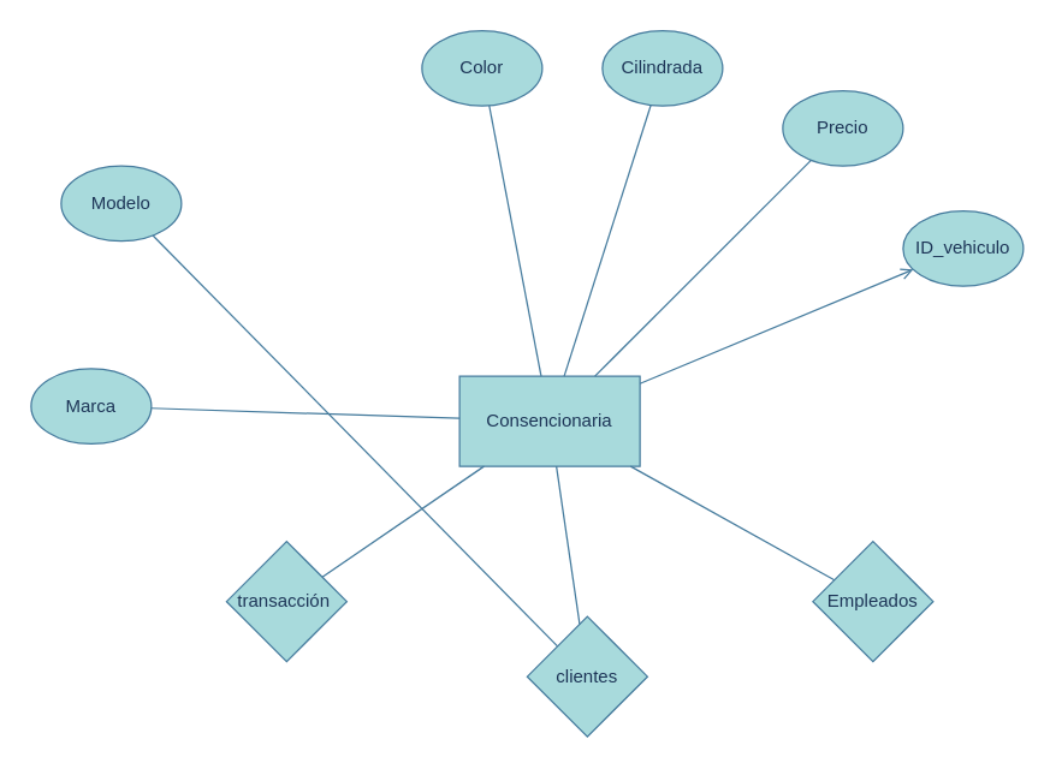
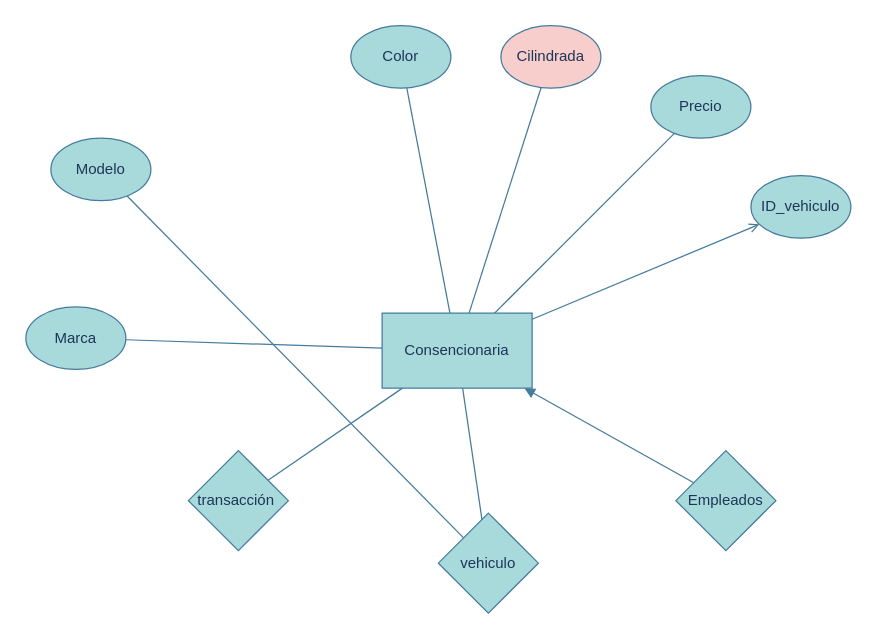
- <mxCell id="6" value="&lt;font style=&quot;vertical-align: inherit;&quot;&gt;&lt;font style=&quot;vertical-align: inherit;&quot;&gt;Cilindrada&lt;br&gt;&lt;/font&gt;&lt;/font&gt;" style="ellipse;whiteSpace=wrap;html=1;labelBackgroundColor=none;fillColor=#A8DADC;strokeColor=#457B9D;fontColor=#1D3557;" parent="1" vertex="1"><mxGeometry x="400" y="20" width="80" height="50" as="geometry" /></mxCell>
+ <mxCell id="6" value="&lt;font style=&quot;vertical-align: inherit;&quot;&gt;&lt;font style=&quot;vertical-align: inherit;&quot;&gt;Cilindrada&lt;br&gt;&lt;/font&gt;&lt;/font&gt;" style="ellipse;whiteSpace=wrap;html=1;labelBackgroundColor=none;fillColor=#f8cecc;strokeColor=#457B9D;fontColor=#1D3557;" parent="1" vertex="1"><mxGeometry x="400" y="20" width="80" height="50" as="geometry" /></mxCell>
- <mxCell id="20" value="" style="endArrow=none;html=1;rounded=0;labelBackgroundColor=none;strokeColor=#457B9D;fontColor=default;" parent="1" source="17" target="2" edge="1"><mxGeometry width="50" height="50" relative="1" as="geometry"><mxPoint x="425" y="374" as="sourcePoint" /><mxPoint x="532" y="300" as="targetPoint" /><Array as="points" /></mxGeometry></mxCell>
+ <mxCell id="20" value="" style="endArrow=block;html=1;rounded=0;labelBackgroundColor=none;strokeColor=#457B9D;fontColor=default;" parent="1" source="17" target="2" edge="1"><mxGeometry width="50" height="50" relative="1" as="geometry"><mxPoint x="425" y="374" as="sourcePoint" /><mxPoint x="532" y="300" as="targetPoint" /><Array as="points" /></mxGeometry></mxCell>
- <mxCell id="16" value="clientes" style="rhombus;whiteSpace=wrap;html=1;labelBackgroundColor=none;fillColor=#A8DADC;strokeColor=#457B9D;fontColor=#1D3557;" parent="1" vertex="1"><mxGeometry x="350" y="410" width="80" height="80" as="geometry" /></mxCell>
+ <mxCell id="16" value="vehiculo" style="rhombus;whiteSpace=wrap;html=1;labelBackgroundColor=none;fillColor=#A8DADC;strokeColor=#457B9D;fontColor=#1D3557;" parent="1" vertex="1"><mxGeometry x="350" y="410" width="80" height="80" as="geometry" /></mxCell>
